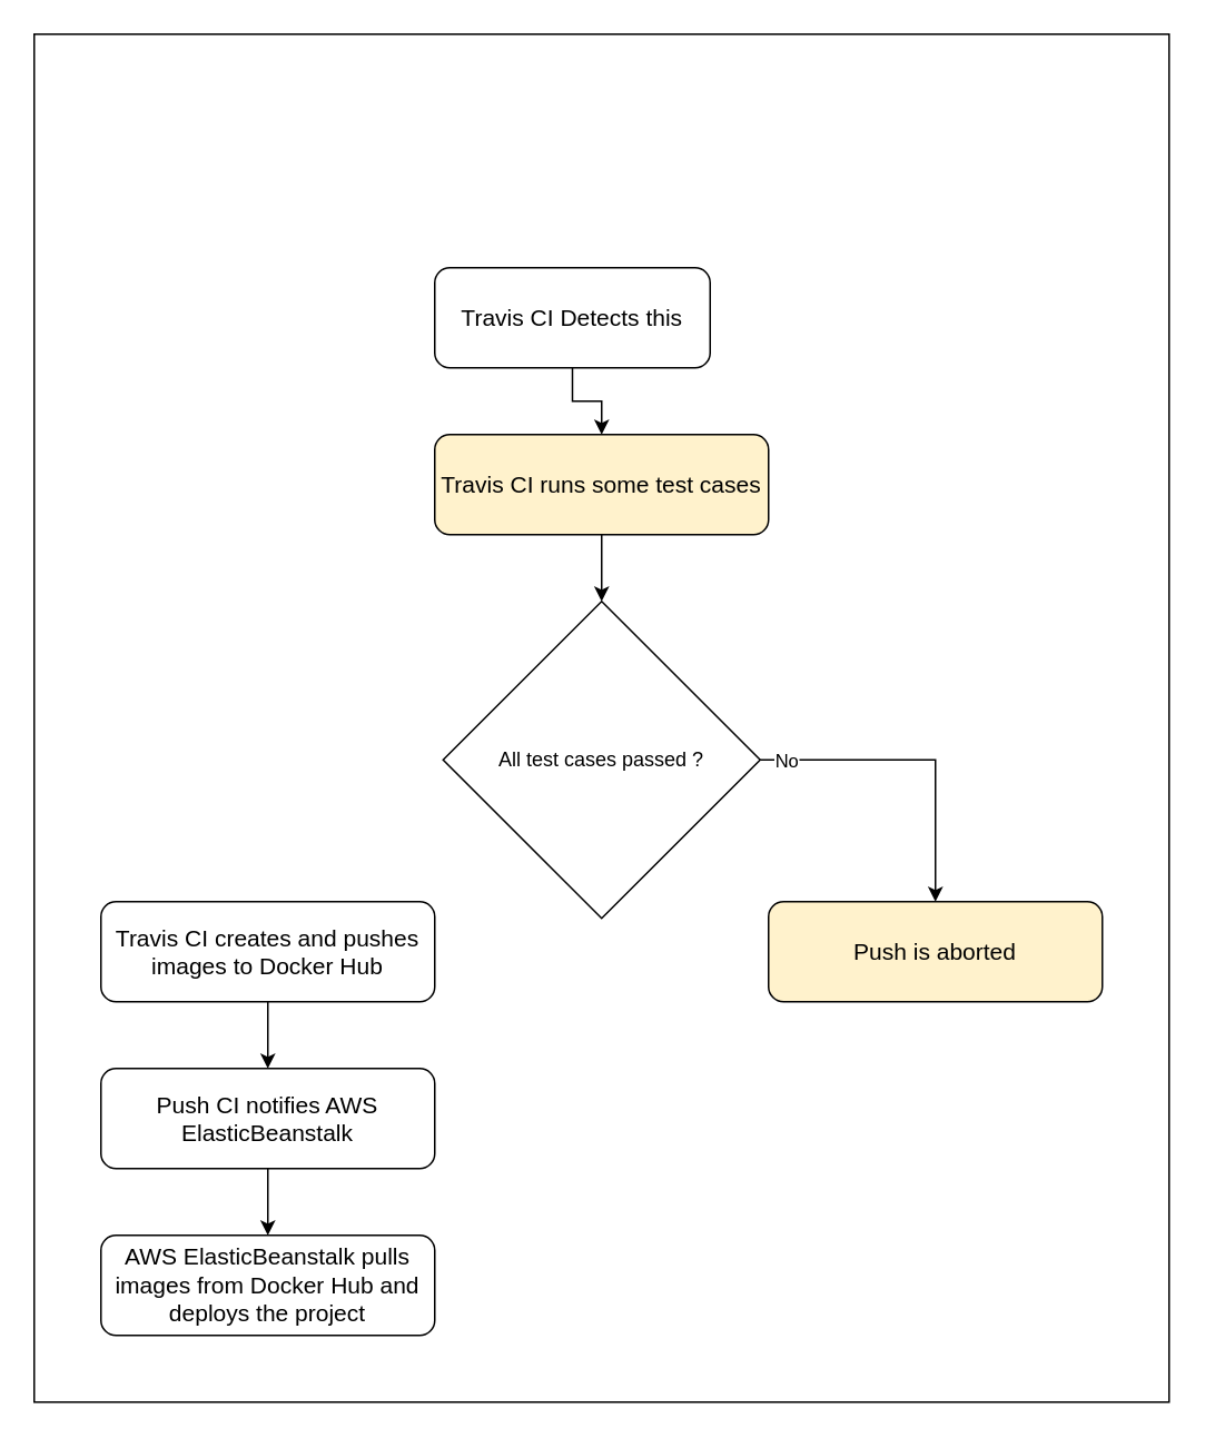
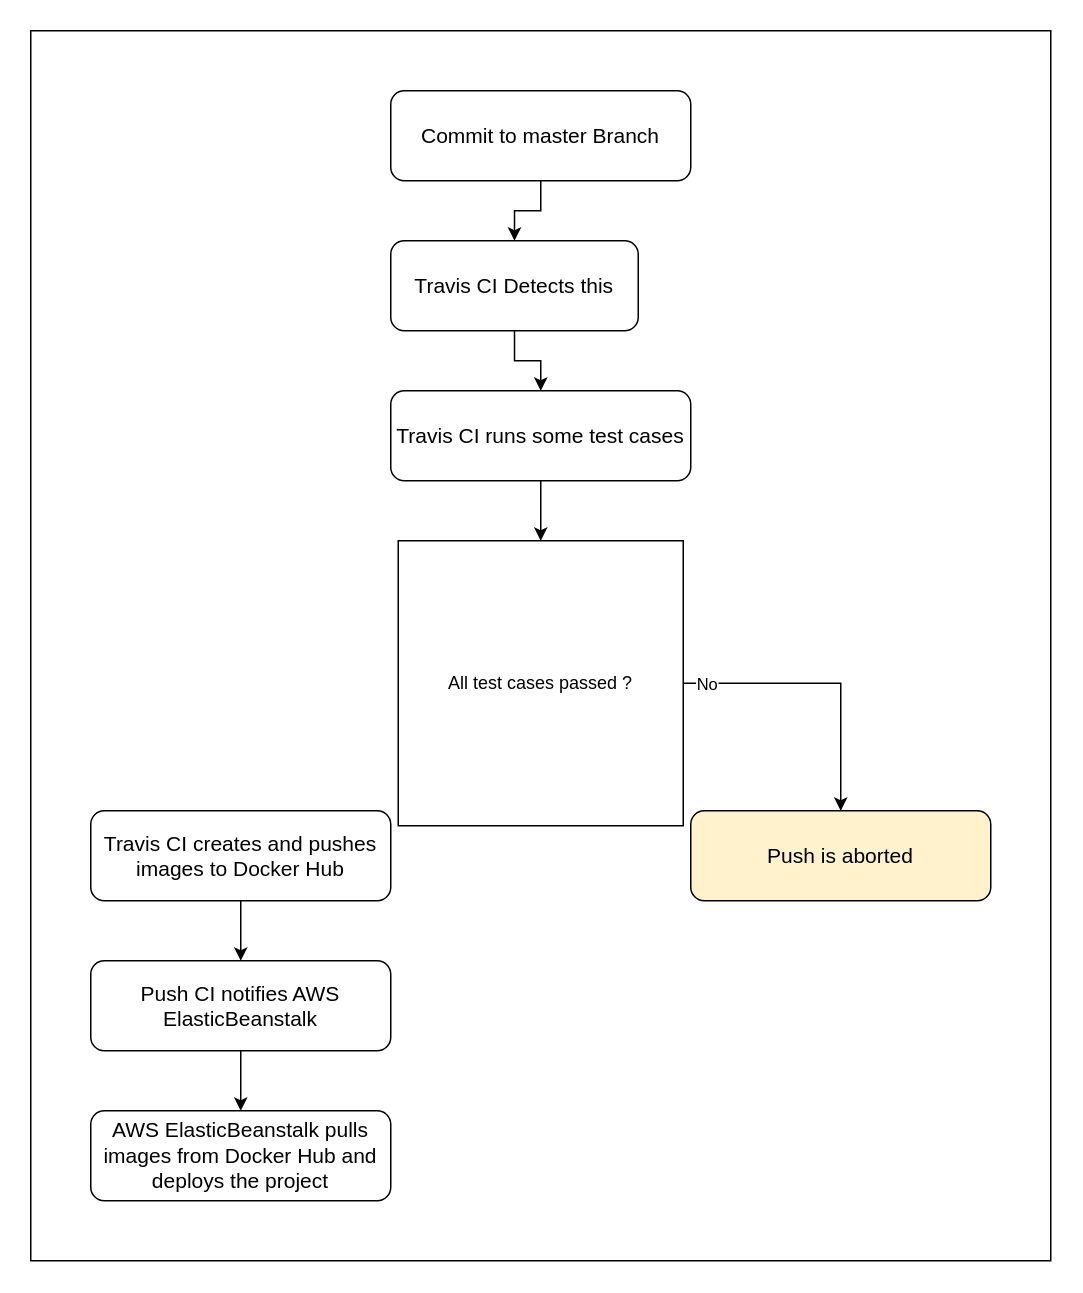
+ <mxCell id="4" value="&lt;font style=&quot;font-size: 14px&quot;&gt;Commit to master Branch&lt;/font&gt;" style="rounded=1;whiteSpace=wrap;html=1;" vertex="1" parent="1"><mxGeometry x="260" y="60" width="200" height="60" as="geometry" /></mxCell>
+ <mxCell id="3" style="edgeStyle=orthogonalEdgeStyle;rounded=0;orthogonalLoop=1;jettySize=auto;html=1;" edge="1" parent="1" source="4" target="6"><mxGeometry relative="1" as="geometry" /></mxCell>
- <mxCell id="8" value="&lt;font style=&quot;font-size: 14px&quot;&gt;Travis CI runs some test cases&lt;/font&gt;" style="rounded=1;whiteSpace=wrap;html=1;fillColor=#fff2cc;" vertex="1" parent="1"><mxGeometry x="260" y="260" width="200" height="60" as="geometry" /></mxCell>
+ <mxCell id="8" value="&lt;font style=&quot;font-size: 14px&quot;&gt;Travis CI runs some test cases&lt;/font&gt;" style="rounded=1;whiteSpace=wrap;html=1;" vertex="1" parent="1"><mxGeometry x="260" y="260" width="200" height="60" as="geometry" /></mxCell>
- <mxCell id="11" value="All test cases passed ?" style="rhombus;whiteSpace=wrap;html=1;" vertex="1" parent="1"><mxGeometry x="265" y="360" width="190" height="190" as="geometry" /></mxCell>
+ <mxCell id="11" value="All test cases passed ?" style="whiteSpace=wrap;html=1;rounded=0;" vertex="1" parent="1"><mxGeometry x="265" y="360" width="190" height="190" as="geometry" /></mxCell>
